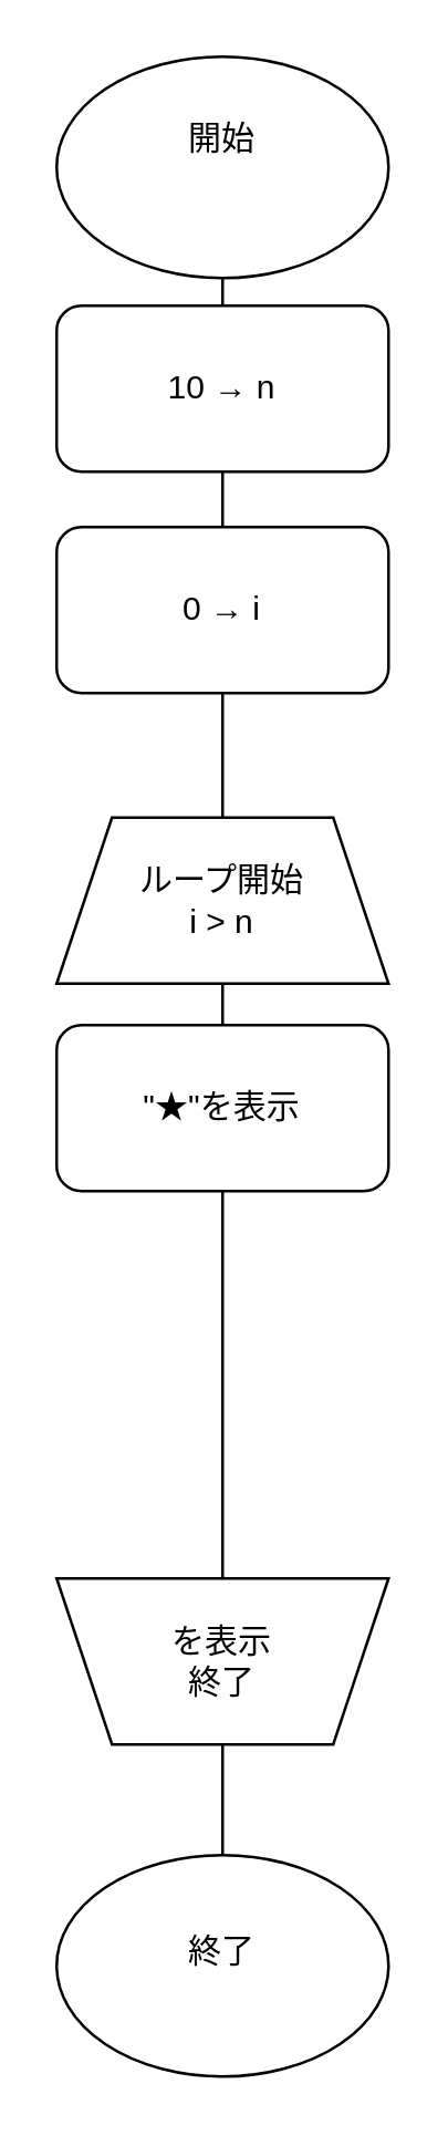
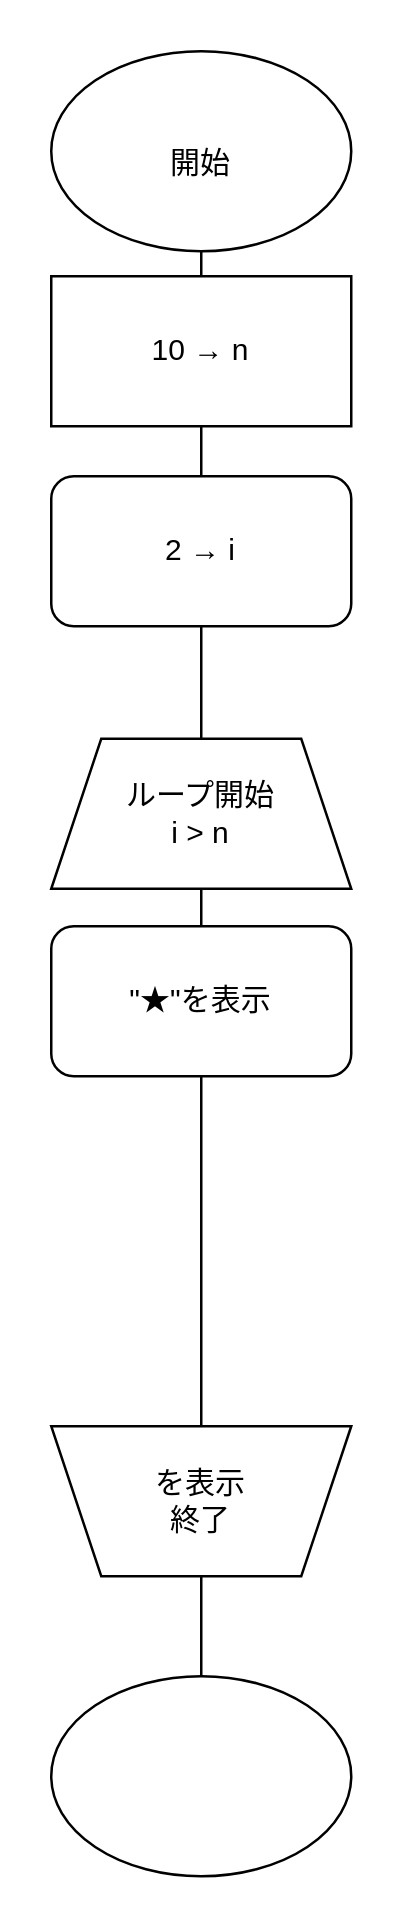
- <mxCell id="9" value="開始" style="text;html=1;align=center;verticalAlign=middle;whiteSpace=wrap;rounded=0;" parent="1" vertex="1"><mxGeometry x="50" y="35" width="60" height="30" as="geometry" /></mxCell>
+ <mxCell id="9" value="開始" style="text;html=1;align=center;verticalAlign=middle;whiteSpace=wrap;rounded=0;" parent="1" vertex="1"><mxGeometry x="50" y="50" width="60" height="30" as="geometry" /></mxCell>
- <mxCell id="13" value="10 → n" style="rounded=1;whiteSpace=wrap;html=1;" vertex="1" parent="1"><mxGeometry x="20" y="110" width="120" height="60" as="geometry" /></mxCell>
+ <mxCell id="13" value="10 → n" style="whiteSpace=wrap;html=1;rounded=0;" vertex="1" parent="1"><mxGeometry x="20" y="110" width="120" height="60" as="geometry" /></mxCell>
- <mxCell id="11" value="&lt;span style=&quot;background-color: transparent;&quot;&gt;0 → i&lt;/span&gt;" style="text;html=1;align=center;verticalAlign=middle;whiteSpace=wrap;rounded=0;" parent="1" vertex="1"><mxGeometry x="50" y="205" width="60" height="30" as="geometry" /></mxCell>
+ <mxCell id="11" value="&lt;span style=&quot;background-color: transparent;&quot;&gt;2 → i&lt;/span&gt;" style="text;html=1;align=center;verticalAlign=middle;whiteSpace=wrap;rounded=0;" parent="1" vertex="1"><mxGeometry x="50" y="205" width="60" height="30" as="geometry" /></mxCell>
- <mxCell id="10" value="終了" style="text;html=1;align=center;verticalAlign=middle;whiteSpace=wrap;rounded=0;" parent="1" vertex="1"><mxGeometry x="50" y="690" width="60" height="30" as="geometry" /></mxCell>
